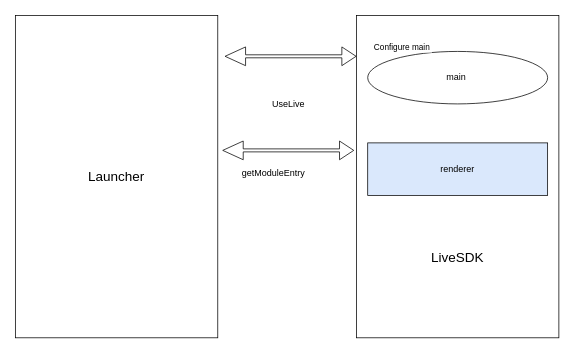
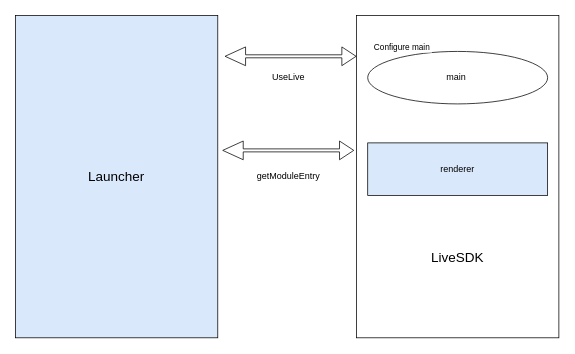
- <mxCell id="8" value="UseLive" style="text;html=1;align=center;verticalAlign=middle;resizable=0;points=[];autosize=1;strokeColor=none;fillColor=none;" vertex="1" parent="1"><mxGeometry x="349" y="123" width="70" height="30" as="geometry" /></mxCell>
+ <mxCell id="8" value="UseLive" style="text;html=1;align=center;verticalAlign=middle;resizable=0;points=[];autosize=1;strokeColor=none;fillColor=none;" vertex="1" parent="1"><mxGeometry x="349" y="88" width="70" height="30" as="geometry" /></mxCell>
- <mxCell id="10" value="getModuleEntry" style="text;html=1;align=center;verticalAlign=middle;resizable=0;points=[];autosize=1;strokeColor=none;fillColor=none;" vertex="1" parent="1"><mxGeometry x="309" y="215" width="110" height="30" as="geometry" /></mxCell>
+ <mxCell id="10" value="getModuleEntry" style="text;html=1;align=center;verticalAlign=middle;resizable=0;points=[];autosize=1;strokeColor=none;fillColor=none;" vertex="1" parent="1"><mxGeometry x="329" y="220" width="110" height="30" as="geometry" /></mxCell>
- <mxCell id="2" value="&lt;font style=&quot;font-size: 18px;&quot;&gt;Launcher&lt;/font&gt;" style="rounded=0;whiteSpace=wrap;html=1;" vertex="1" parent="1"><mxGeometry x="20" y="20" width="270" height="430" as="geometry" /></mxCell>
+ <mxCell id="2" value="&lt;font style=&quot;font-size: 18px;&quot;&gt;Launcher&lt;/font&gt;" style="rounded=0;whiteSpace=wrap;html=1;fillColor=#dae8fc;" vertex="1" parent="1"><mxGeometry x="20" y="20" width="270" height="430" as="geometry" /></mxCell>
